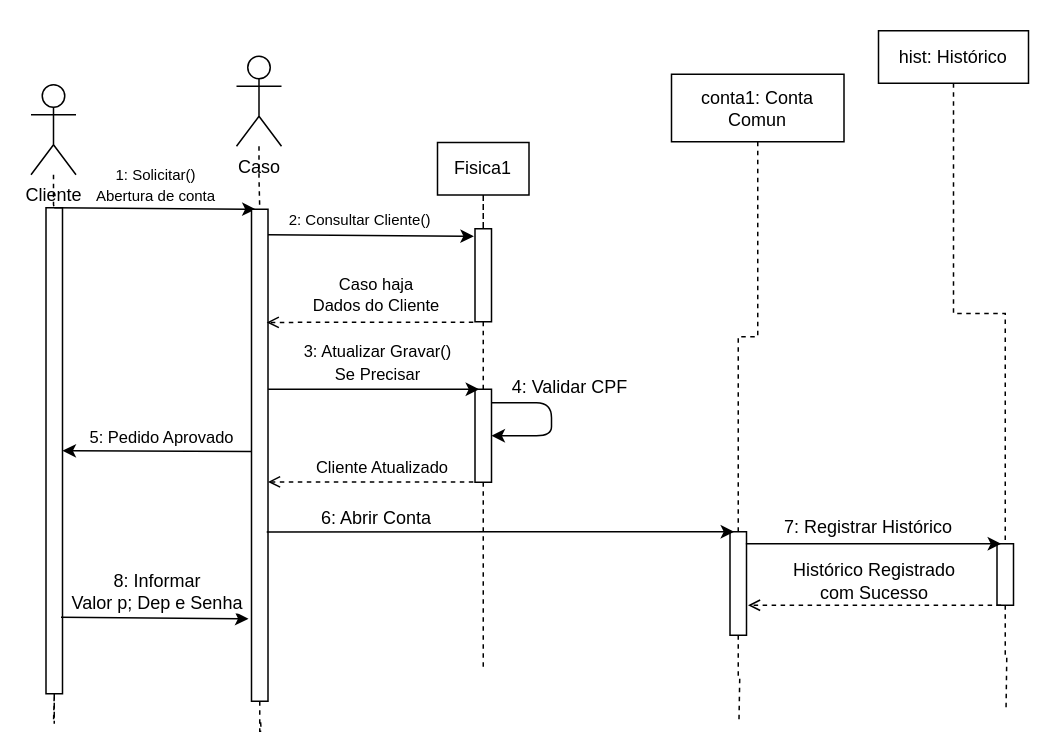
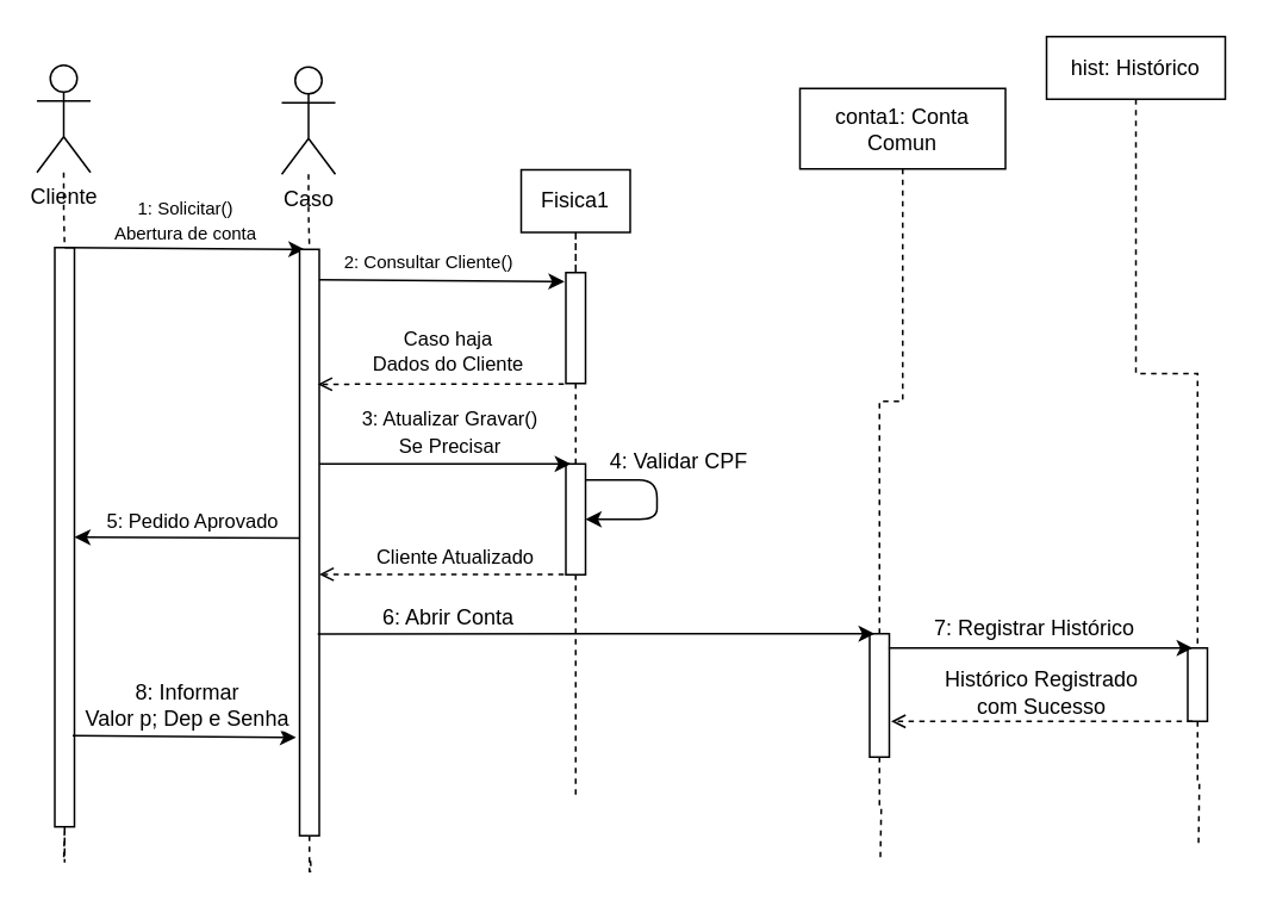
- <mxCell id="3" value="Cliente" style="shape=umlActor;verticalLabelPosition=bottom;labelBackgroundColor=#ffffff;verticalAlign=top;html=1;outlineConnect=0;" vertex="1" parent="1"><mxGeometry x="20" y="56" width="30" height="60" as="geometry" /></mxCell>
+ <mxCell id="3" value="Cliente" style="shape=umlActor;verticalLabelPosition=bottom;labelBackgroundColor=#ffffff;verticalAlign=top;html=1;outlineConnect=0;" vertex="1" parent="1"><mxGeometry x="20" y="36" width="30" height="60" as="geometry" /></mxCell>
